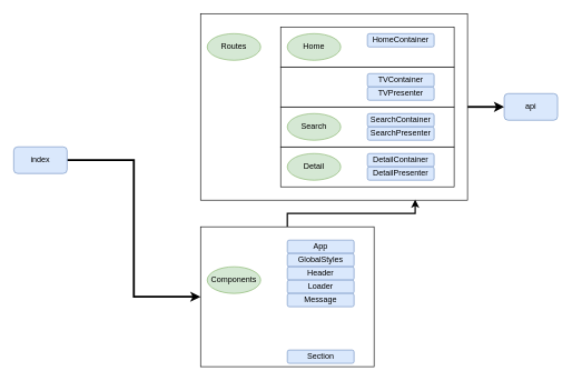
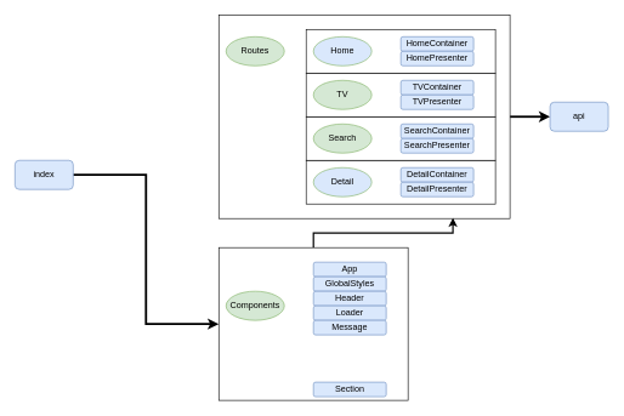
- <mxCell id="18" value="Home" style="ellipse;whiteSpace=wrap;html=1;fillColor=#d5e8d4;strokeColor=#82b366;" vertex="1" parent="1"><mxGeometry x="430" y="50" width="80" height="40" as="geometry" /></mxCell>
+ <mxCell id="18" value="Home" style="ellipse;whiteSpace=wrap;html=1;fillColor=#dae8fc;strokeColor=#82b366;" vertex="1" parent="1"><mxGeometry x="430" y="50" width="80" height="40" as="geometry" /></mxCell>
+ <mxCell id="20" value="HomePresenter" style="rounded=1;whiteSpace=wrap;html=1;fillColor=#dae8fc;strokeColor=#6c8ebf;" vertex="1" parent="1"><mxGeometry x="550" y="70" width="100" height="20" as="geometry" /></mxCell>
+ <mxCell id="17" value="TV" style="ellipse;whiteSpace=wrap;html=1;fillColor=#d5e8d4;strokeColor=#82b366;" vertex="1" parent="1"><mxGeometry x="430" y="110" width="80" height="40" as="geometry" /></mxCell>
- <mxCell id="16" value="Detail" style="ellipse;whiteSpace=wrap;html=1;fillColor=#d5e8d4;strokeColor=#82b366;" vertex="1" parent="1"><mxGeometry x="430" y="230" width="80" height="40" as="geometry" /></mxCell>
+ <mxCell id="16" value="Detail" style="ellipse;whiteSpace=wrap;html=1;fillColor=#dae8fc;strokeColor=#82b366;" vertex="1" parent="1"><mxGeometry x="430" y="230" width="80" height="40" as="geometry" /></mxCell>
